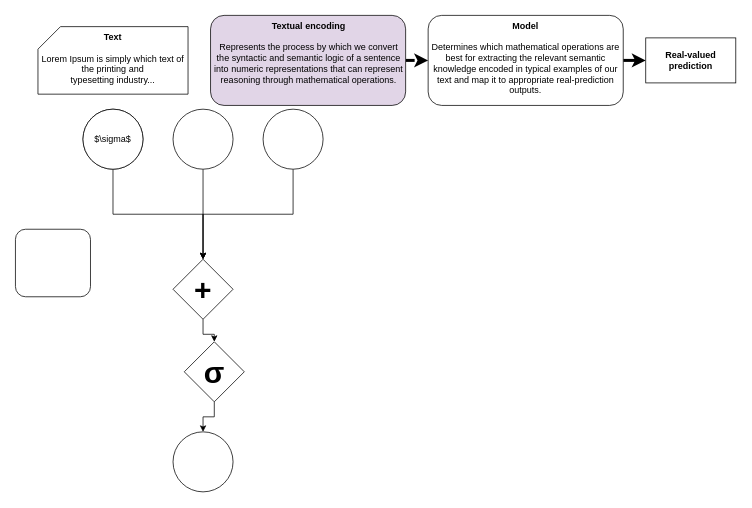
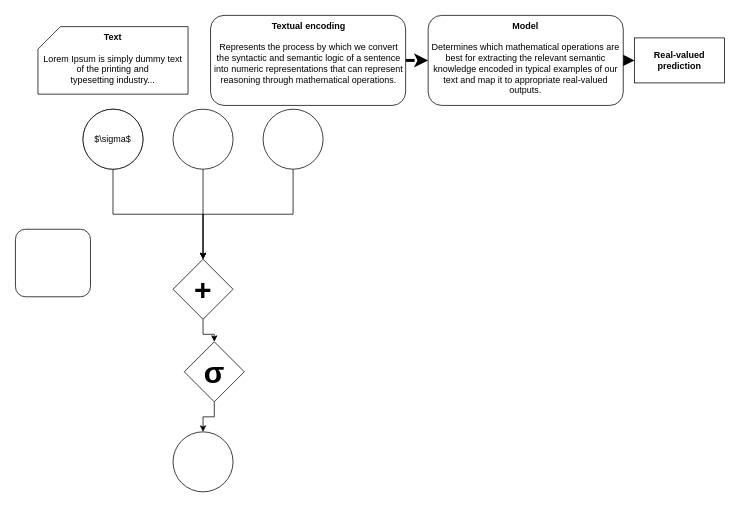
- <mxCell id="2" value="&lt;b&gt;Text&lt;/b&gt;&lt;br&gt;&lt;br&gt;Lorem Ipsum is simply which text of the printing and &lt;br&gt;typesetting industry..." style="shape=card;whiteSpace=wrap;html=1;verticalAlign=top;" parent="1" vertex="1"><mxGeometry x="50" y="35" width="200" height="90" as="geometry" /></mxCell>
+ <mxCell id="2" value="&lt;b&gt;Text&lt;/b&gt;&lt;br&gt;&lt;br&gt;Lorem Ipsum is simply dummy text of the printing and &lt;br&gt;typesetting industry..." style="shape=card;whiteSpace=wrap;html=1;verticalAlign=top;" parent="1" vertex="1"><mxGeometry x="50" y="35" width="200" height="90" as="geometry" /></mxCell>
- <mxCell id="6" value="&lt;div&gt;&lt;b&gt;Model&lt;/b&gt;&lt;/div&gt;&lt;div&gt;&lt;br&gt;&lt;/div&gt;&lt;div&gt;Determines which mathematical operations are best for extracting the relevant semantic knowledge encoded in typical examples of our text and map it to appropriate real-prediction outputs.&lt;br&gt;&lt;/div&gt;" style="rounded=1;whiteSpace=wrap;html=1;verticalAlign=top;labelBorderColor=none;textDirection=ltr;align=center;spacingLeft=2;spacingBottom=2;spacingRight=2;" parent="1" vertex="1"><mxGeometry x="570" y="20" width="260" height="120" as="geometry" /></mxCell>
+ <mxCell id="6" value="&lt;div&gt;&lt;b&gt;Model&lt;/b&gt;&lt;/div&gt;&lt;div&gt;&lt;br&gt;&lt;/div&gt;&lt;div&gt;Determines which mathematical operations are best for extracting the relevant semantic knowledge encoded in typical examples of our text and map it to appropriate real-valued outputs.&lt;br&gt;&lt;/div&gt;" style="rounded=1;whiteSpace=wrap;html=1;verticalAlign=top;labelBorderColor=none;textDirection=ltr;align=center;spacingLeft=2;spacingBottom=2;spacingRight=2;" parent="1" vertex="1"><mxGeometry x="570" y="20" width="260" height="120" as="geometry" /></mxCell>
- <mxCell id="4" value="&lt;div&gt;&lt;b&gt;Textual encoding&lt;/b&gt;&lt;/div&gt;&lt;div&gt;&lt;br&gt;&lt;/div&gt;&lt;div&gt;Represents the process by which we convert the syntactic and semantic logic of a sentence into numeric representations that can represent reasoning through mathematical operations.&lt;br&gt;&lt;/div&gt;" style="rounded=1;whiteSpace=wrap;html=1;verticalAlign=top;labelBorderColor=none;textDirection=ltr;align=center;spacingLeft=2;spacingBottom=2;fillColor=#e1d5e7;" parent="1" vertex="1"><mxGeometry x="280" y="20" width="260" height="120" as="geometry" /></mxCell>
+ <mxCell id="4" value="&lt;div&gt;&lt;b&gt;Textual encoding&lt;/b&gt;&lt;/div&gt;&lt;div&gt;&lt;br&gt;&lt;/div&gt;&lt;div&gt;Represents the process by which we convert the syntactic and semantic logic of a sentence into numeric representations that can represent reasoning through mathematical operations.&lt;br&gt;&lt;/div&gt;" style="rounded=1;whiteSpace=wrap;html=1;verticalAlign=top;labelBorderColor=none;textDirection=ltr;align=center;spacingLeft=2;spacingBottom=2;" parent="1" vertex="1"><mxGeometry x="280" y="20" width="260" height="120" as="geometry" /></mxCell>
- <mxCell id="7" value="&lt;b&gt;Real-valued prediction&lt;/b&gt;" style="rounded=0;whiteSpace=wrap;html=1;align=center;" parent="1" vertex="1"><mxGeometry x="860" y="50" width="120" height="60" as="geometry" /></mxCell>
+ <mxCell id="7" value="&lt;b&gt;Real-valued prediction&lt;/b&gt;" style="rounded=0;whiteSpace=wrap;html=1;align=center;" parent="1" vertex="1"><mxGeometry x="845" y="50" width="120" height="60" as="geometry" /></mxCell>
